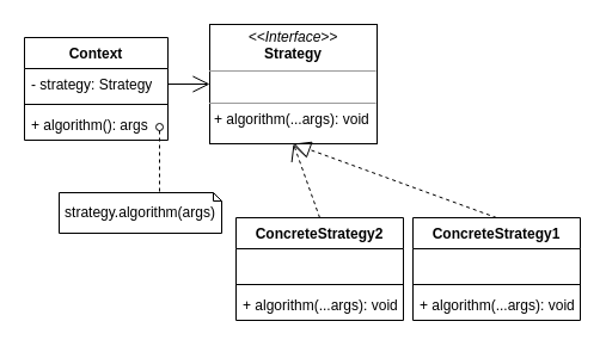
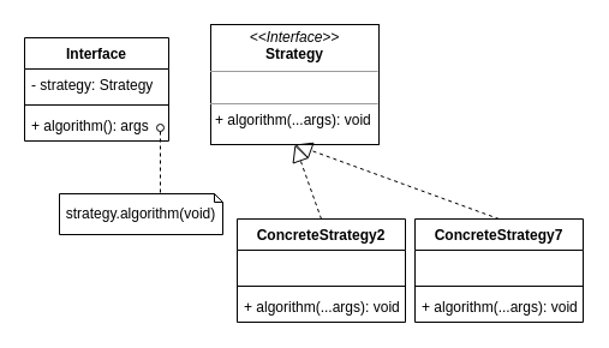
- <mxCell id="2" value="Context" style="swimlane;fontStyle=1;align=center;verticalAlign=top;childLayout=stackLayout;horizontal=1;startSize=26;horizontalStack=0;resizeParent=1;resizeParentMax=0;resizeLast=0;collapsible=1;marginBottom=0;whiteSpace=wrap;html=1;" parent="1" vertex="1"><mxGeometry x="20" y="31" width="120" height="86" as="geometry" /></mxCell>
+ <mxCell id="2" value="Interface" style="swimlane;fontStyle=1;align=center;verticalAlign=top;childLayout=stackLayout;horizontal=1;startSize=26;horizontalStack=0;resizeParent=1;resizeParentMax=0;resizeLast=0;collapsible=1;marginBottom=0;whiteSpace=wrap;html=1;" parent="1" vertex="1"><mxGeometry x="20" y="31" width="120" height="86" as="geometry" /></mxCell>
- <mxCell id="17" value="" style="endArrow=open;endFill=1;endSize=12;html=1;rounded=0;exitX=1;exitY=0.5;exitDx=0;exitDy=0;entryX=0;entryY=0.5;entryDx=0;entryDy=0;" parent="1" source="3" target="10" edge="1"><mxGeometry width="160" relative="1" as="geometry"><mxPoint x="150" y="182" as="sourcePoint" /><mxPoint x="310" y="182" as="targetPoint" /></mxGeometry></mxCell>
- <mxCell id="15" value="" style="endArrow=open;dashed=1;endFill=0;endSize=12;html=1;rounded=0;entryX=0.5;entryY=1;entryDx=0;entryDy=0;exitX=0.5;exitY=0;exitDx=0;exitDy=0;" parent="1" source="11" target="10" edge="1"><mxGeometry width="160" relative="1" as="geometry"><mxPoint x="150" y="182" as="sourcePoint" /><mxPoint x="310" y="182" as="targetPoint" /></mxGeometry></mxCell>
+ <mxCell id="15" value="" style="endArrow=block;dashed=1;endFill=0;endSize=12;html=1;rounded=0;entryX=0.5;entryY=1;entryDx=0;entryDy=0;exitX=0.5;exitY=0;exitDx=0;exitDy=0;" parent="1" source="11" target="10" edge="1"><mxGeometry width="160" relative="1" as="geometry"><mxPoint x="150" y="182" as="sourcePoint" /><mxPoint x="310" y="182" as="targetPoint" /></mxGeometry></mxCell>
- <mxCell id="18" value="strategy.algorithm(args)" style="shape=note;size=7;whiteSpace=wrap;html=1;" parent="1" vertex="1"><mxGeometry x="49" y="161" width="136" height="34" as="geometry" /></mxCell>
+ <mxCell id="18" value="strategy.algorithm(void)" style="shape=note;size=7;whiteSpace=wrap;html=1;" parent="1" vertex="1"><mxGeometry x="49" y="161" width="136" height="34" as="geometry" /></mxCell>
- <mxCell id="6" value="ConcreteStrategy1" style="swimlane;fontStyle=1;align=center;verticalAlign=top;childLayout=stackLayout;horizontal=1;startSize=26;horizontalStack=0;resizeParent=1;resizeParentMax=0;resizeLast=0;collapsible=1;marginBottom=0;whiteSpace=wrap;html=1;" parent="1" vertex="1"><mxGeometry x="345" y="182" width="140" height="86" as="geometry" /></mxCell>
+ <mxCell id="6" value="ConcreteStrategy7" style="swimlane;fontStyle=1;align=center;verticalAlign=top;childLayout=stackLayout;horizontal=1;startSize=26;horizontalStack=0;resizeParent=1;resizeParentMax=0;resizeLast=0;collapsible=1;marginBottom=0;whiteSpace=wrap;html=1;" parent="1" vertex="1"><mxGeometry x="345" y="182" width="140" height="86" as="geometry" /></mxCell>
